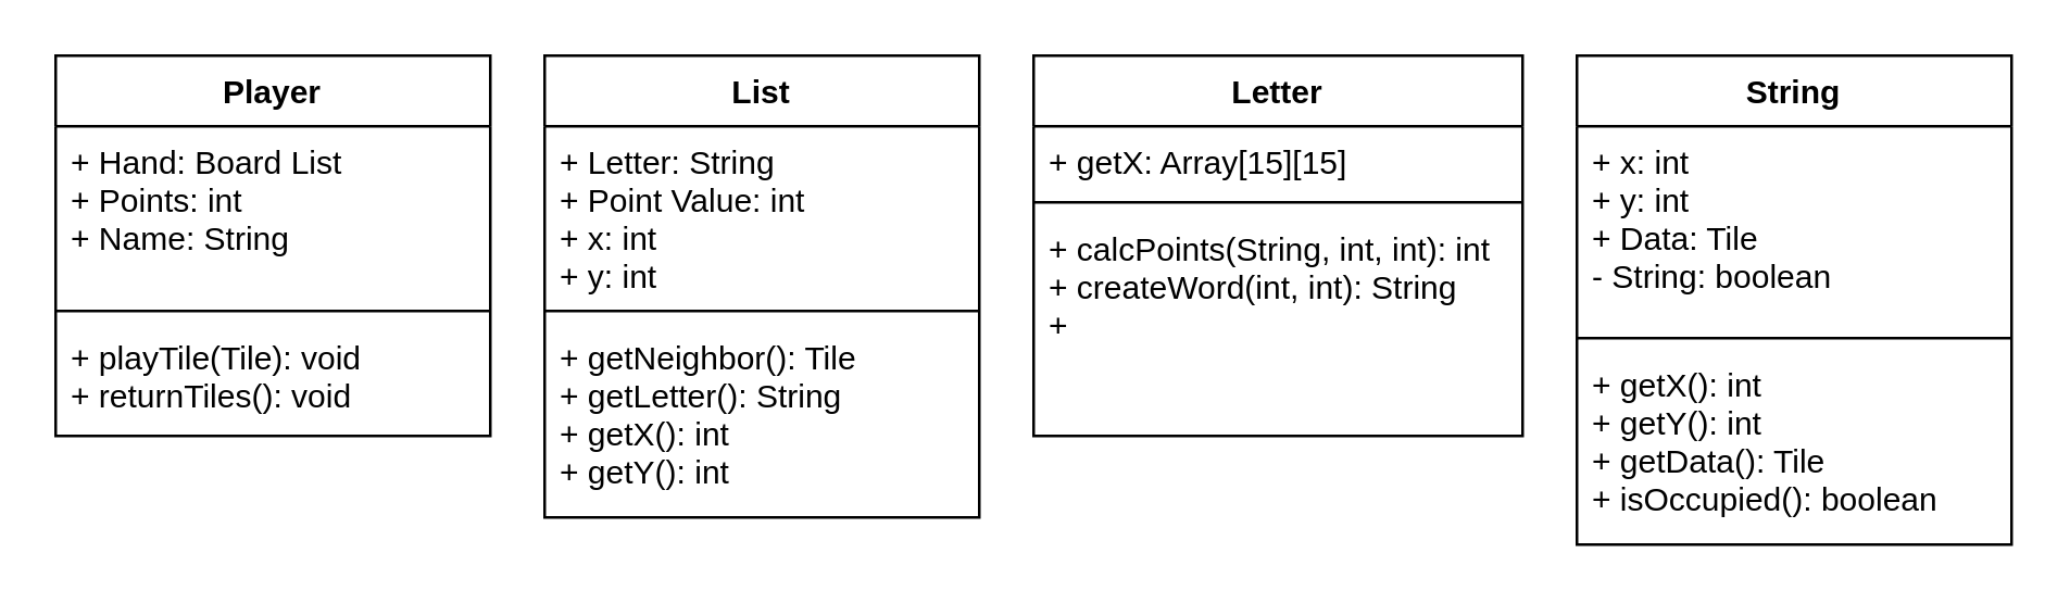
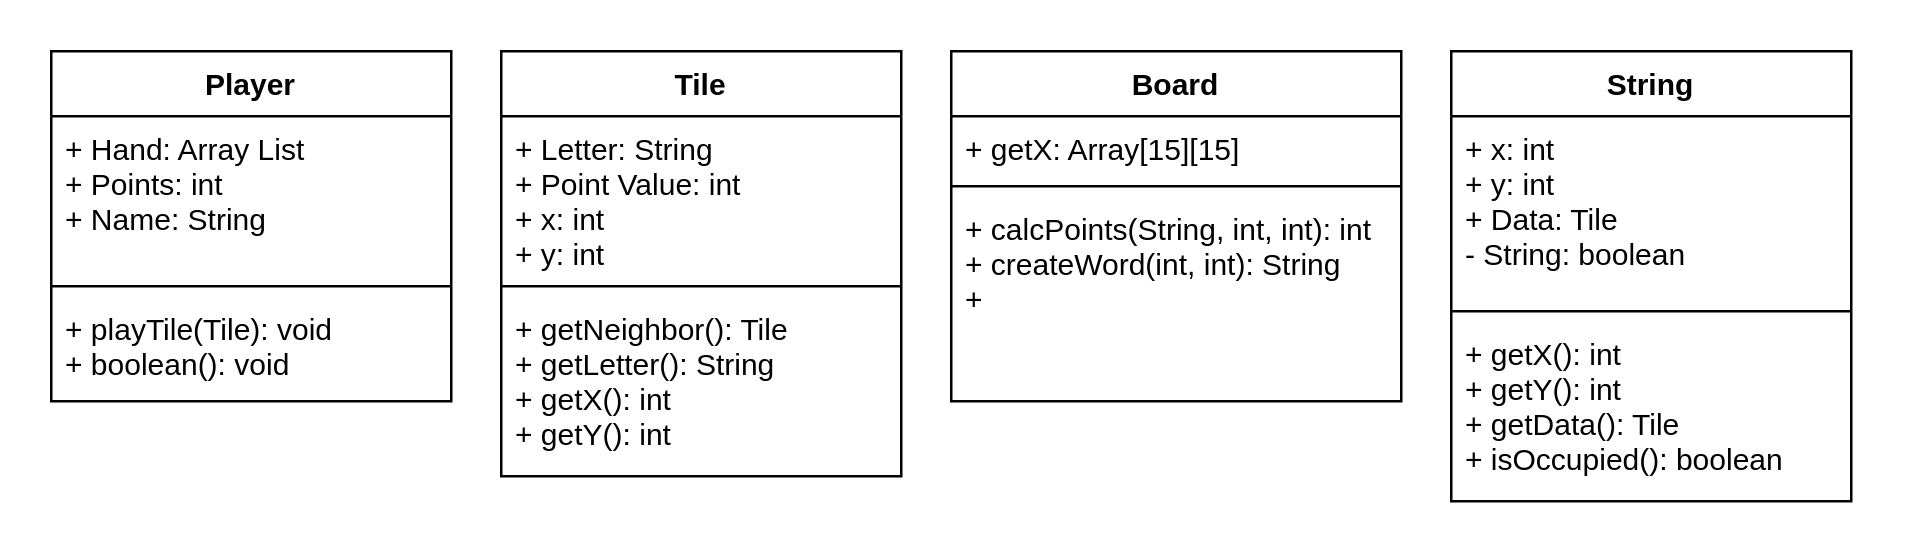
- <mxCell id="6" value="List" style="swimlane;fontStyle=1;align=center;verticalAlign=top;childLayout=stackLayout;horizontal=1;startSize=26;horizontalStack=0;resizeParent=1;resizeParentMax=0;resizeLast=0;collapsible=1;marginBottom=0;" vertex="1" parent="1"><mxGeometry x="200" y="20" width="160" height="170" as="geometry" /></mxCell>
+ <mxCell id="6" value="Tile" style="swimlane;fontStyle=1;align=center;verticalAlign=top;childLayout=stackLayout;horizontal=1;startSize=26;horizontalStack=0;resizeParent=1;resizeParentMax=0;resizeLast=0;collapsible=1;marginBottom=0;" vertex="1" parent="1"><mxGeometry x="200" y="20" width="160" height="170" as="geometry" /></mxCell>
- <mxCell id="10" value="Letter" style="swimlane;fontStyle=1;align=center;verticalAlign=top;childLayout=stackLayout;horizontal=1;startSize=26;horizontalStack=0;resizeParent=1;resizeParentMax=0;resizeLast=0;collapsible=1;marginBottom=0;" vertex="1" parent="1"><mxGeometry x="380" y="20" width="180" height="140" as="geometry" /></mxCell>
+ <mxCell id="10" value="Board" style="swimlane;fontStyle=1;align=center;verticalAlign=top;childLayout=stackLayout;horizontal=1;startSize=26;horizontalStack=0;resizeParent=1;resizeParentMax=0;resizeLast=0;collapsible=1;marginBottom=0;" vertex="1" parent="1"><mxGeometry x="380" y="20" width="180" height="140" as="geometry" /></mxCell>
- <mxCell id="3" value="+ Hand: Board List&#10;+ Points: int&#10;+ Name: String" style="text;strokeColor=none;fillColor=none;align=left;verticalAlign=top;spacingLeft=4;spacingRight=4;overflow=hidden;rotatable=0;points=[[0,0.5],[1,0.5]];portConstraint=eastwest;" vertex="1" parent="2"><mxGeometry y="26" width="160" height="64" as="geometry" /></mxCell>
+ <mxCell id="3" value="+ Hand: Array List&#10;+ Points: int&#10;+ Name: String" style="text;strokeColor=none;fillColor=none;align=left;verticalAlign=top;spacingLeft=4;spacingRight=4;overflow=hidden;rotatable=0;points=[[0,0.5],[1,0.5]];portConstraint=eastwest;" vertex="1" parent="2"><mxGeometry y="26" width="160" height="64" as="geometry" /></mxCell>
- <mxCell id="5" value="+ playTile(Tile): void&#10;+ returnTiles(): void&#10;" style="text;strokeColor=none;fillColor=none;align=left;verticalAlign=top;spacingLeft=4;spacingRight=4;overflow=hidden;rotatable=0;points=[[0,0.5],[1,0.5]];portConstraint=eastwest;" vertex="1" parent="2"><mxGeometry y="98" width="160" height="42" as="geometry" /></mxCell>
+ <mxCell id="5" value="+ playTile(Tile): void&#10;+ boolean(): void&#10;" style="text;strokeColor=none;fillColor=none;align=left;verticalAlign=top;spacingLeft=4;spacingRight=4;overflow=hidden;rotatable=0;points=[[0,0.5],[1,0.5]];portConstraint=eastwest;" vertex="1" parent="2"><mxGeometry y="98" width="160" height="42" as="geometry" /></mxCell>
